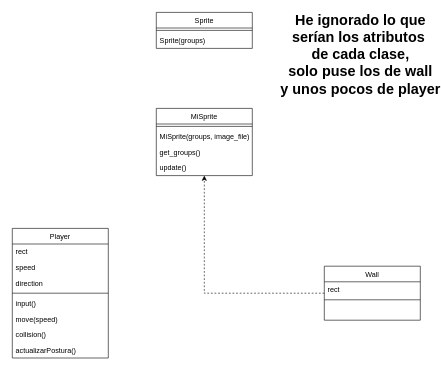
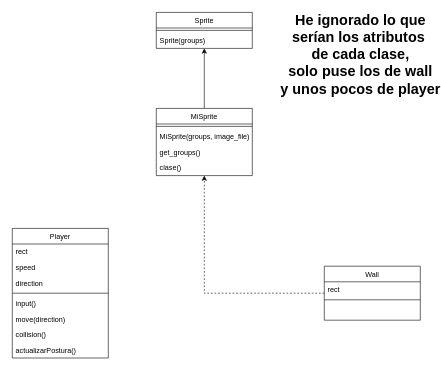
+ <mxCell id="2" style="edgeStyle=orthogonalEdgeStyle;rounded=0;orthogonalLoop=1;jettySize=auto;html=1;strokeWidth=1;" edge="1" parent="1" source="3" target="8"><mxGeometry relative="1" as="geometry" /></mxCell>
- <mxCell id="7" value="update()&#10;" style="text;align=left;verticalAlign=top;spacingLeft=4;spacingRight=4;overflow=hidden;rotatable=0;points=[[0,0.5],[1,0.5]];portConstraint=eastwest;fontStyle=0" vertex="1" parent="3"><mxGeometry y="86" width="160" height="26" as="geometry" /></mxCell>
+ <mxCell id="7" value="clase()&#10;" style="text;align=left;verticalAlign=top;spacingLeft=4;spacingRight=4;overflow=hidden;rotatable=0;points=[[0,0.5],[1,0.5]];portConstraint=eastwest;fontStyle=0" vertex="1" parent="3"><mxGeometry y="86" width="160" height="26" as="geometry" /></mxCell>
- <mxCell id="17" value="move(speed)" style="text;align=left;verticalAlign=top;spacingLeft=4;spacingRight=4;overflow=hidden;rotatable=0;points=[[0,0.5],[1,0.5]];portConstraint=eastwest;fontStyle=0" vertex="1" parent="11"><mxGeometry y="138" width="160" height="26" as="geometry" /></mxCell>
+ <mxCell id="17" value="move(direction)" style="text;align=left;verticalAlign=top;spacingLeft=4;spacingRight=4;overflow=hidden;rotatable=0;points=[[0,0.5],[1,0.5]];portConstraint=eastwest;fontStyle=0" vertex="1" parent="11"><mxGeometry y="138" width="160" height="26" as="geometry" /></mxCell>
